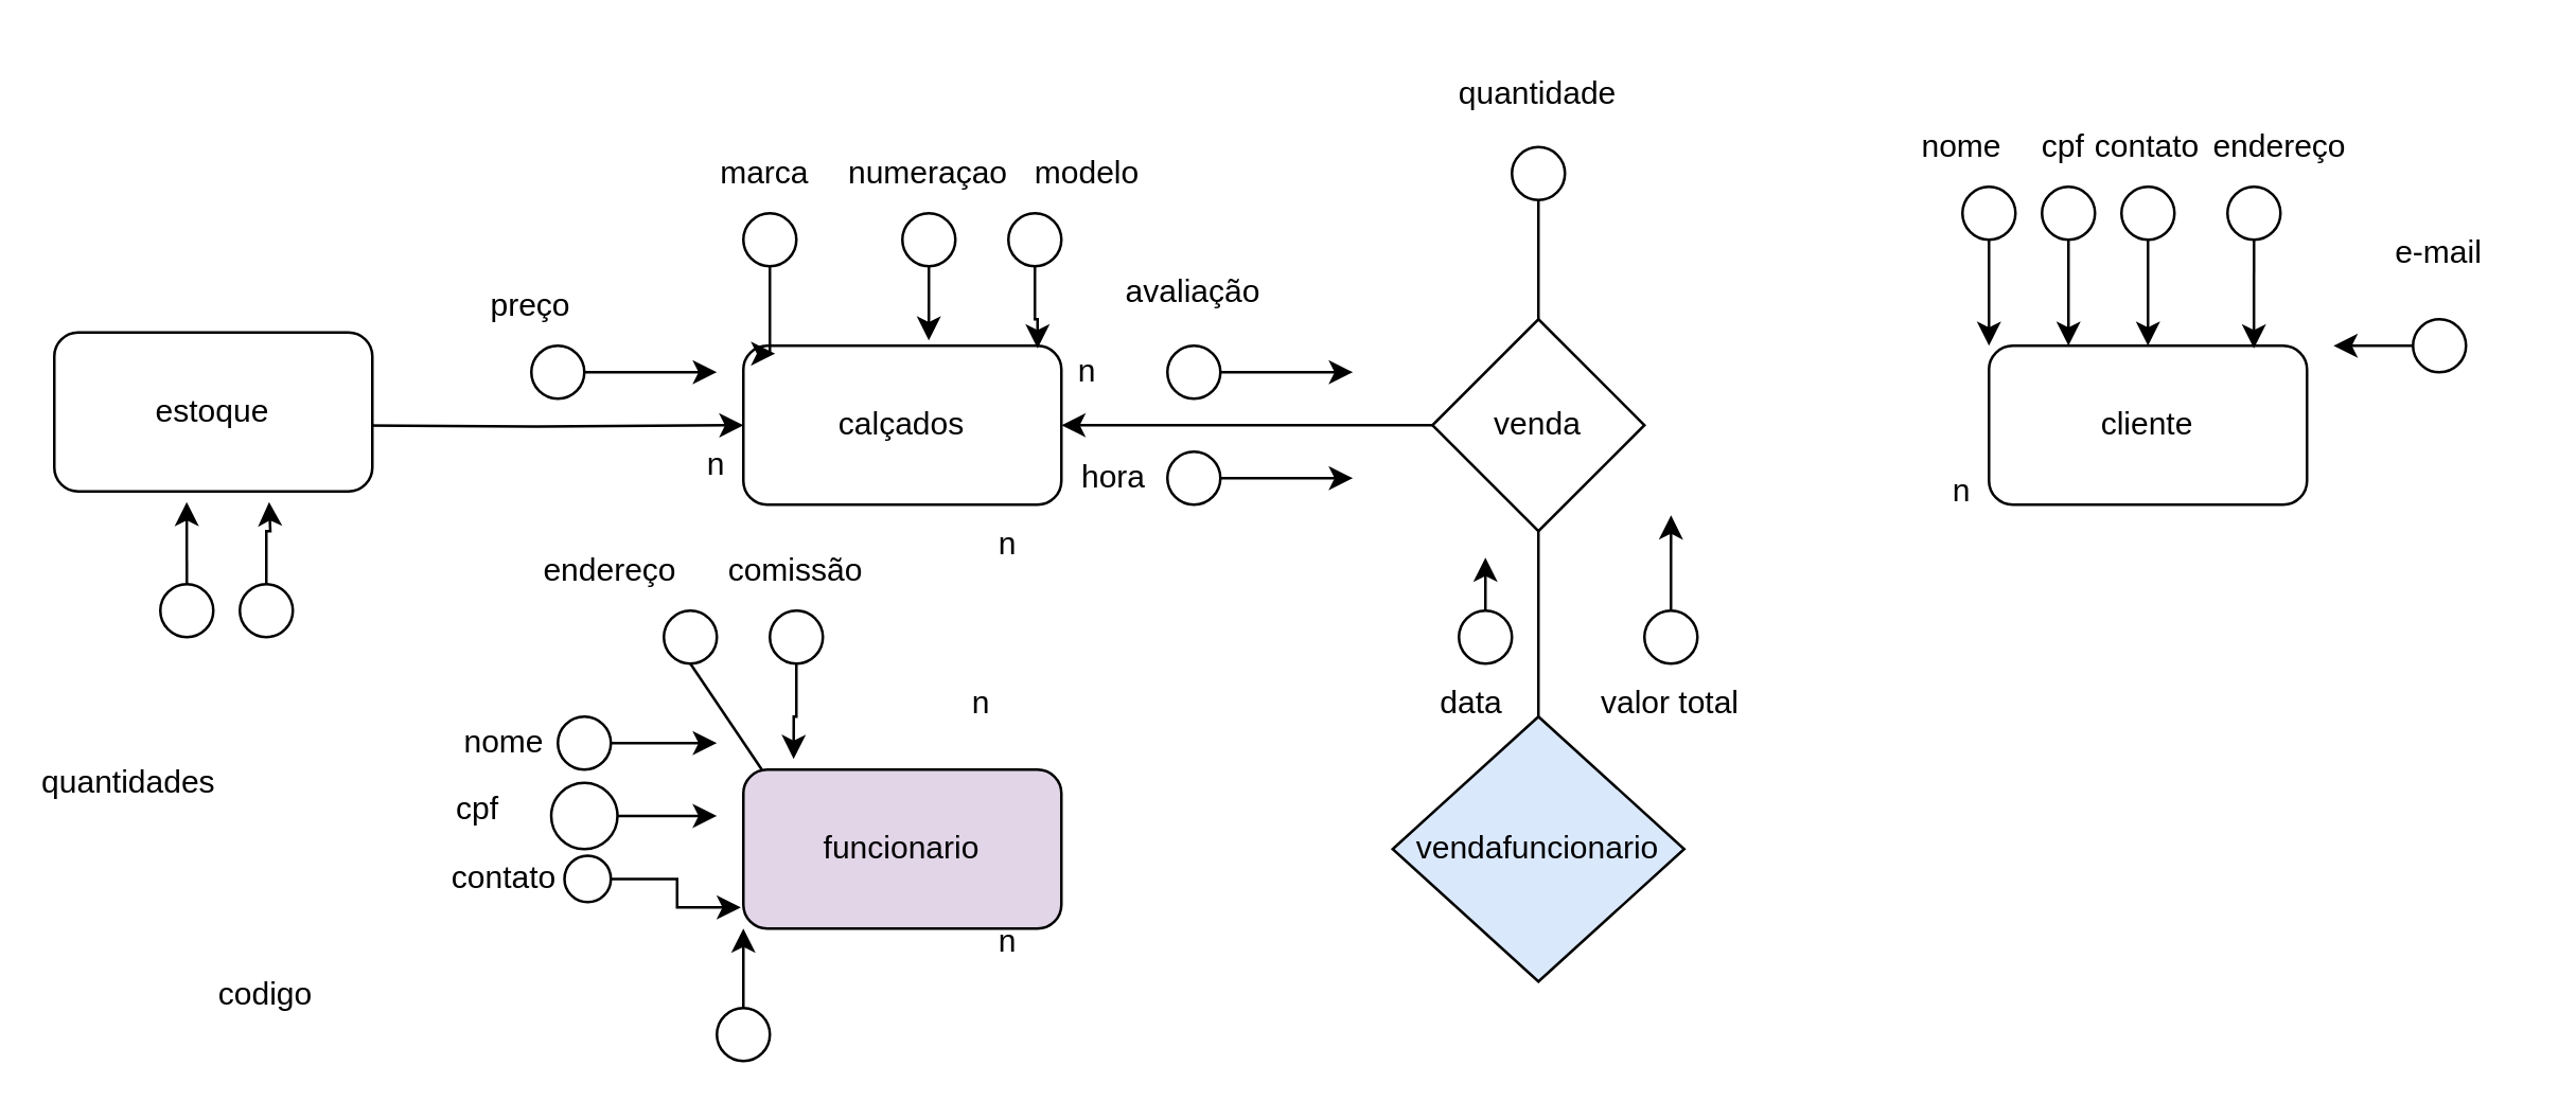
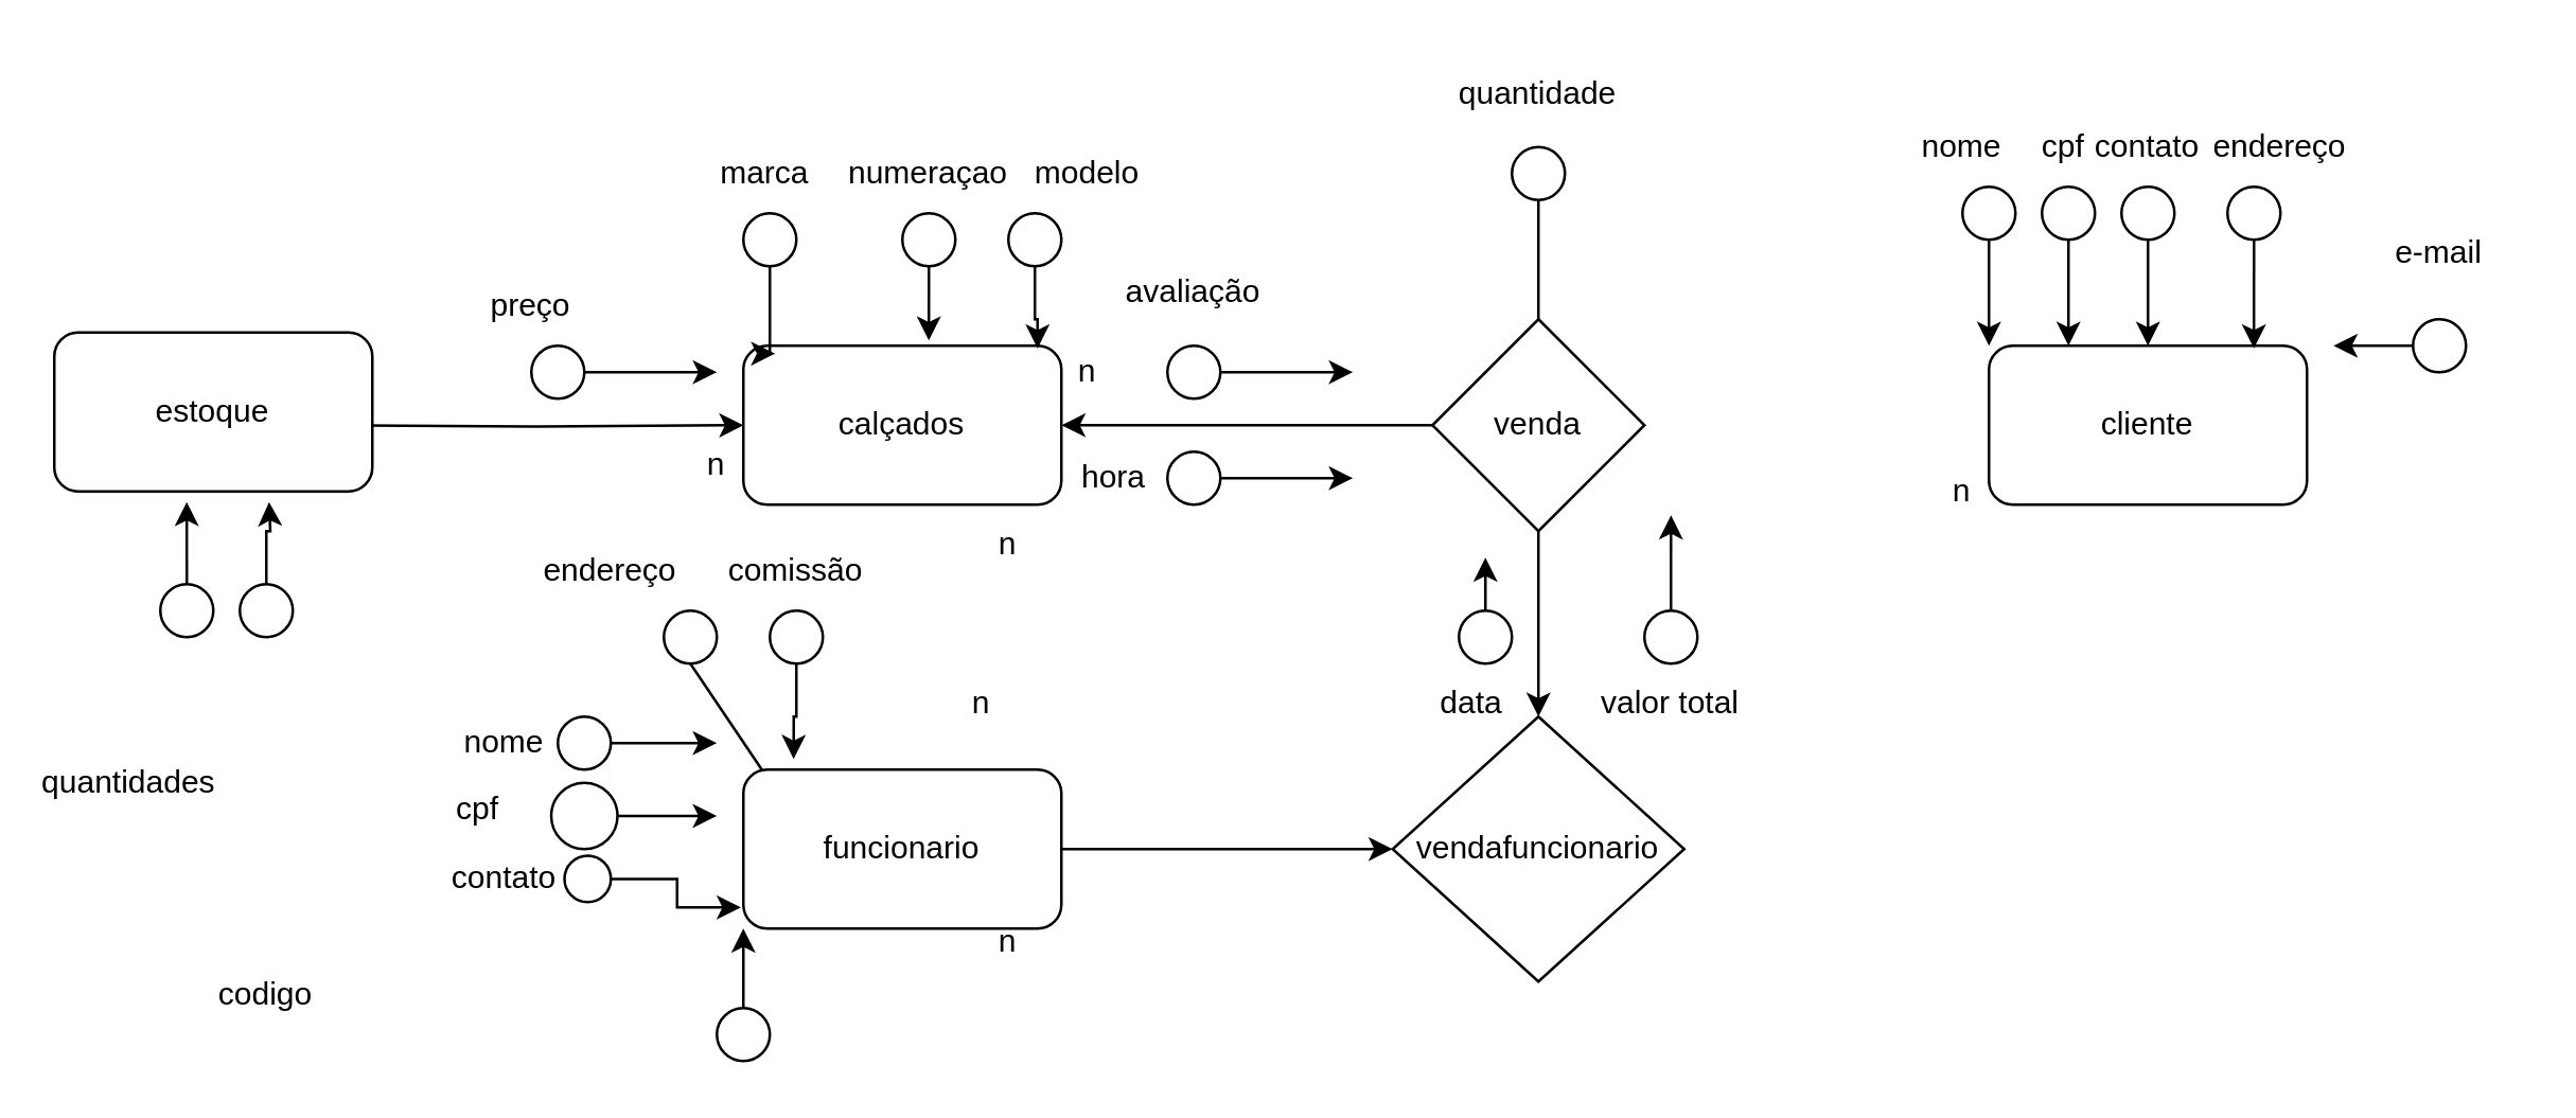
- <mxCell id="80" style="edgeStyle=orthogonalEdgeStyle;rounded=0;orthogonalLoop=1;jettySize=auto;html=1;exitX=0.5;exitY=1;exitDx=0;exitDy=0;endArrow=none;" edge="1" parent="1" source="81" target="83"><mxGeometry relative="1" as="geometry" /></mxCell>
+ <mxCell id="80" style="edgeStyle=orthogonalEdgeStyle;rounded=0;orthogonalLoop=1;jettySize=auto;html=1;exitX=0.5;exitY=1;exitDx=0;exitDy=0;" edge="1" parent="1" source="81" target="83"><mxGeometry relative="1" as="geometry" /></mxCell>
- <mxCell id="31" value="funcionario" style="rounded=1;whiteSpace=wrap;html=1;fillColor=#e1d5e7;" parent="1" vertex="1"><mxGeometry x="280" y="290" width="120" height="60" as="geometry" /></mxCell>
+ <mxCell id="31" value="funcionario" style="rounded=1;whiteSpace=wrap;html=1;" parent="1" vertex="1"><mxGeometry x="280" y="290" width="120" height="60" as="geometry" /></mxCell>
+ <mxCell id="30" style="edgeStyle=orthogonalEdgeStyle;rounded=0;orthogonalLoop=1;jettySize=auto;html=1;entryX=0;entryY=0.5;entryDx=0;entryDy=0;" edge="1" parent="1" source="31" target="83"><mxGeometry relative="1" as="geometry" /></mxCell>
- <mxCell id="83" value="vendafuncionario" style="rhombus;whiteSpace=wrap;html=1;fillColor=#dae8fc;" vertex="1" parent="1"><mxGeometry x="525" y="270" width="110" height="100" as="geometry" /></mxCell>
+ <mxCell id="83" value="vendafuncionario" style="rhombus;whiteSpace=wrap;html=1;" vertex="1" parent="1"><mxGeometry x="525" y="270" width="110" height="100" as="geometry" /></mxCell>
